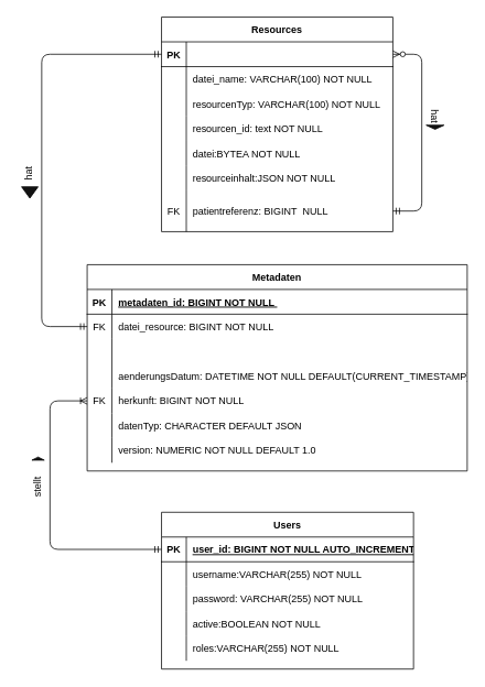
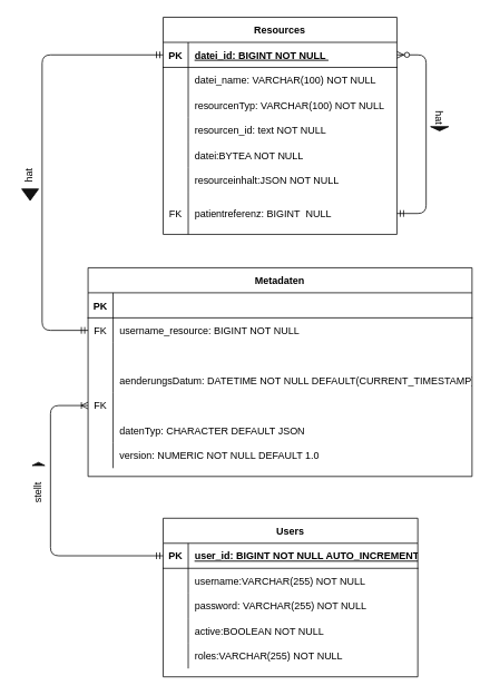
+ <mxCell id="42" value="datei_id: BIGINT NOT NULL " style="shape=partialRectangle;overflow=hidden;connectable=0;fillColor=none;top=0;left=0;bottom=0;right=0;align=left;spacingLeft=6;fontStyle=5;" parent="40" vertex="1"><mxGeometry x="30" width="250" height="30" as="geometry" /></mxCell>
- <mxCell id="5" value="metadaten_id: BIGINT NOT NULL " style="shape=partialRectangle;overflow=hidden;connectable=0;fillColor=none;top=0;left=0;bottom=0;right=0;align=left;spacingLeft=6;fontStyle=5;" parent="3" vertex="1"><mxGeometry x="30" width="430" height="30" as="geometry" /></mxCell>
- <mxCell id="8" value="datei_resource: BIGINT NOT NULL" style="shape=partialRectangle;overflow=hidden;connectable=0;fillColor=none;top=0;left=0;bottom=0;right=0;align=left;spacingLeft=6;" parent="6" vertex="1"><mxGeometry x="30" width="430" height="30" as="geometry" /></mxCell>
+ <mxCell id="8" value="username_resource: BIGINT NOT NULL" style="shape=partialRectangle;overflow=hidden;connectable=0;fillColor=none;top=0;left=0;bottom=0;right=0;align=left;spacingLeft=6;" parent="6" vertex="1"><mxGeometry x="30" width="430" height="30" as="geometry" /></mxCell>
- <mxCell id="16" value="herkunft: BIGINT NOT NULL" style="shape=partialRectangle;overflow=hidden;connectable=0;fillColor=none;top=0;left=0;bottom=0;right=0;align=left;spacingLeft=6;" parent="14" vertex="1"><mxGeometry x="30" width="430" height="30" as="geometry" /></mxCell>
